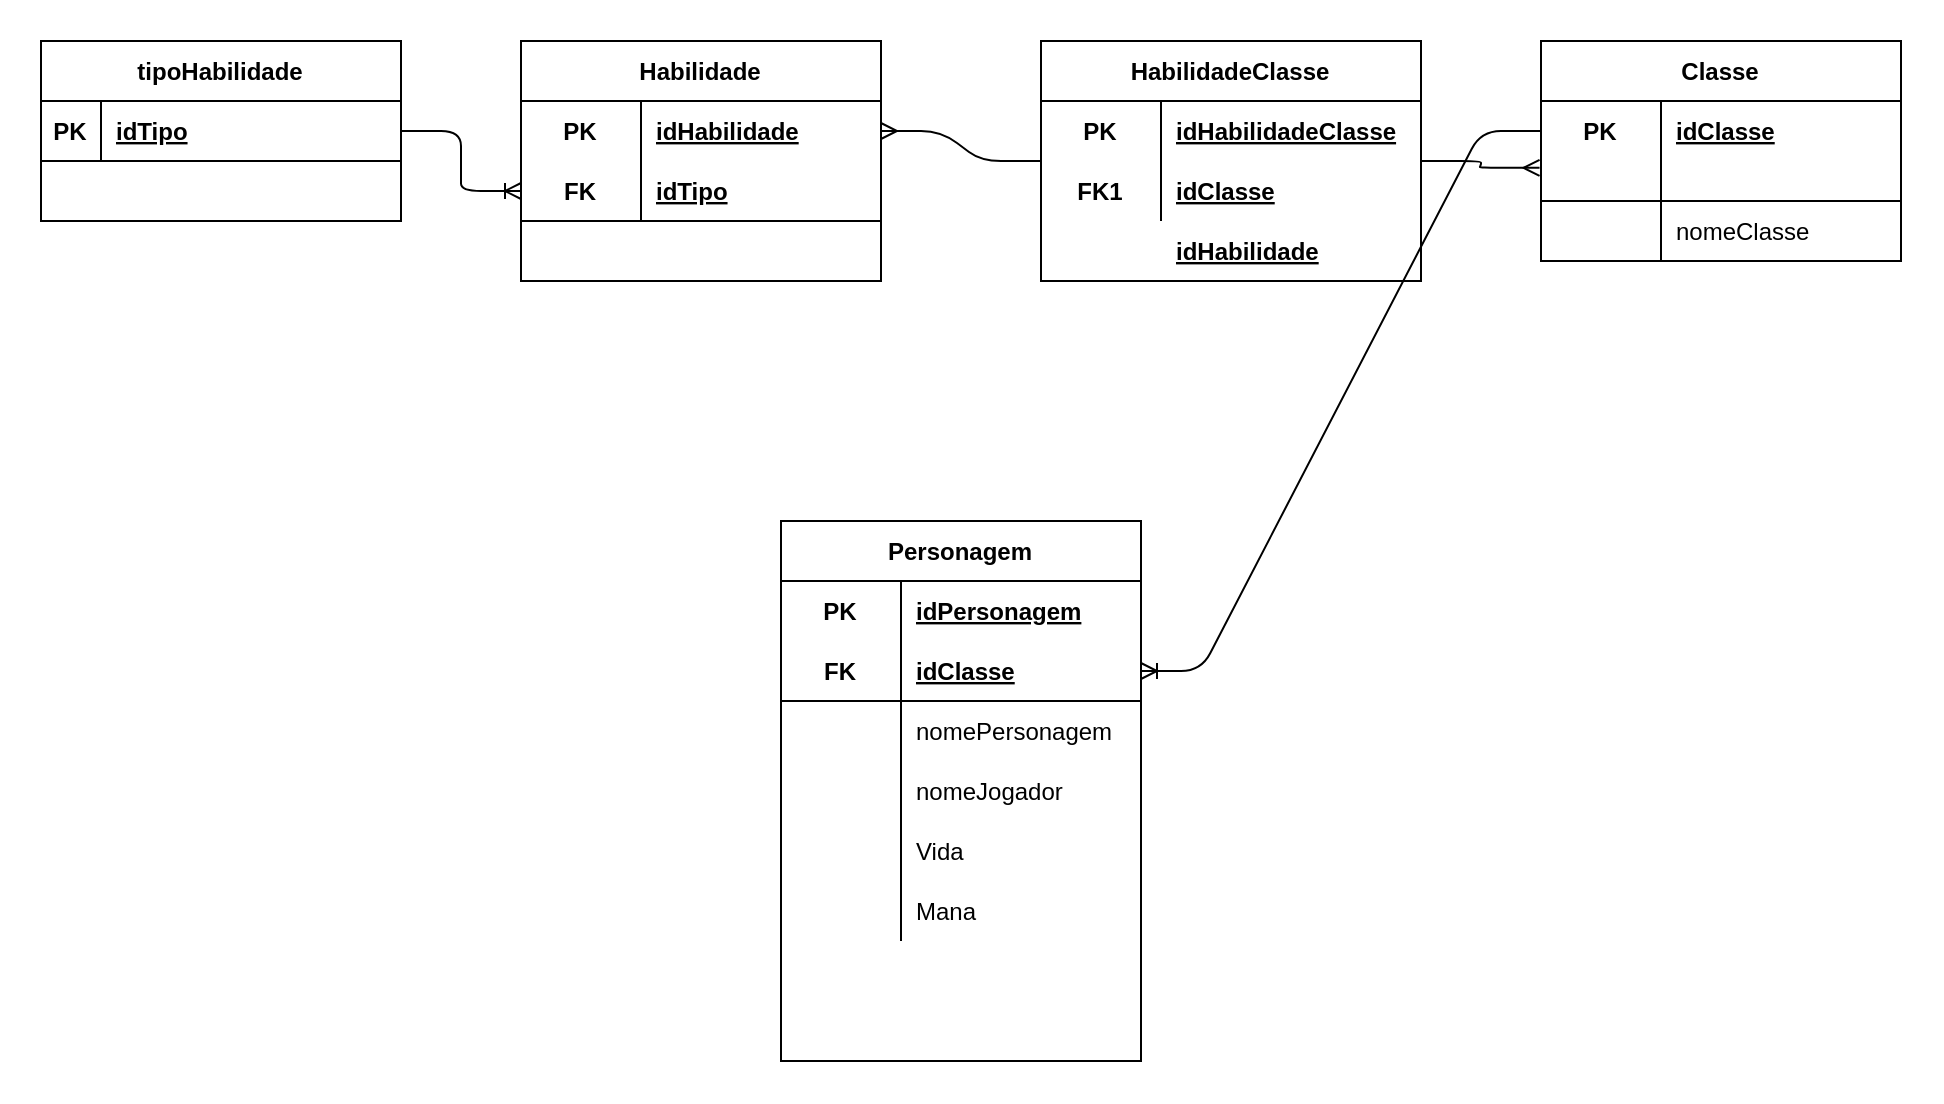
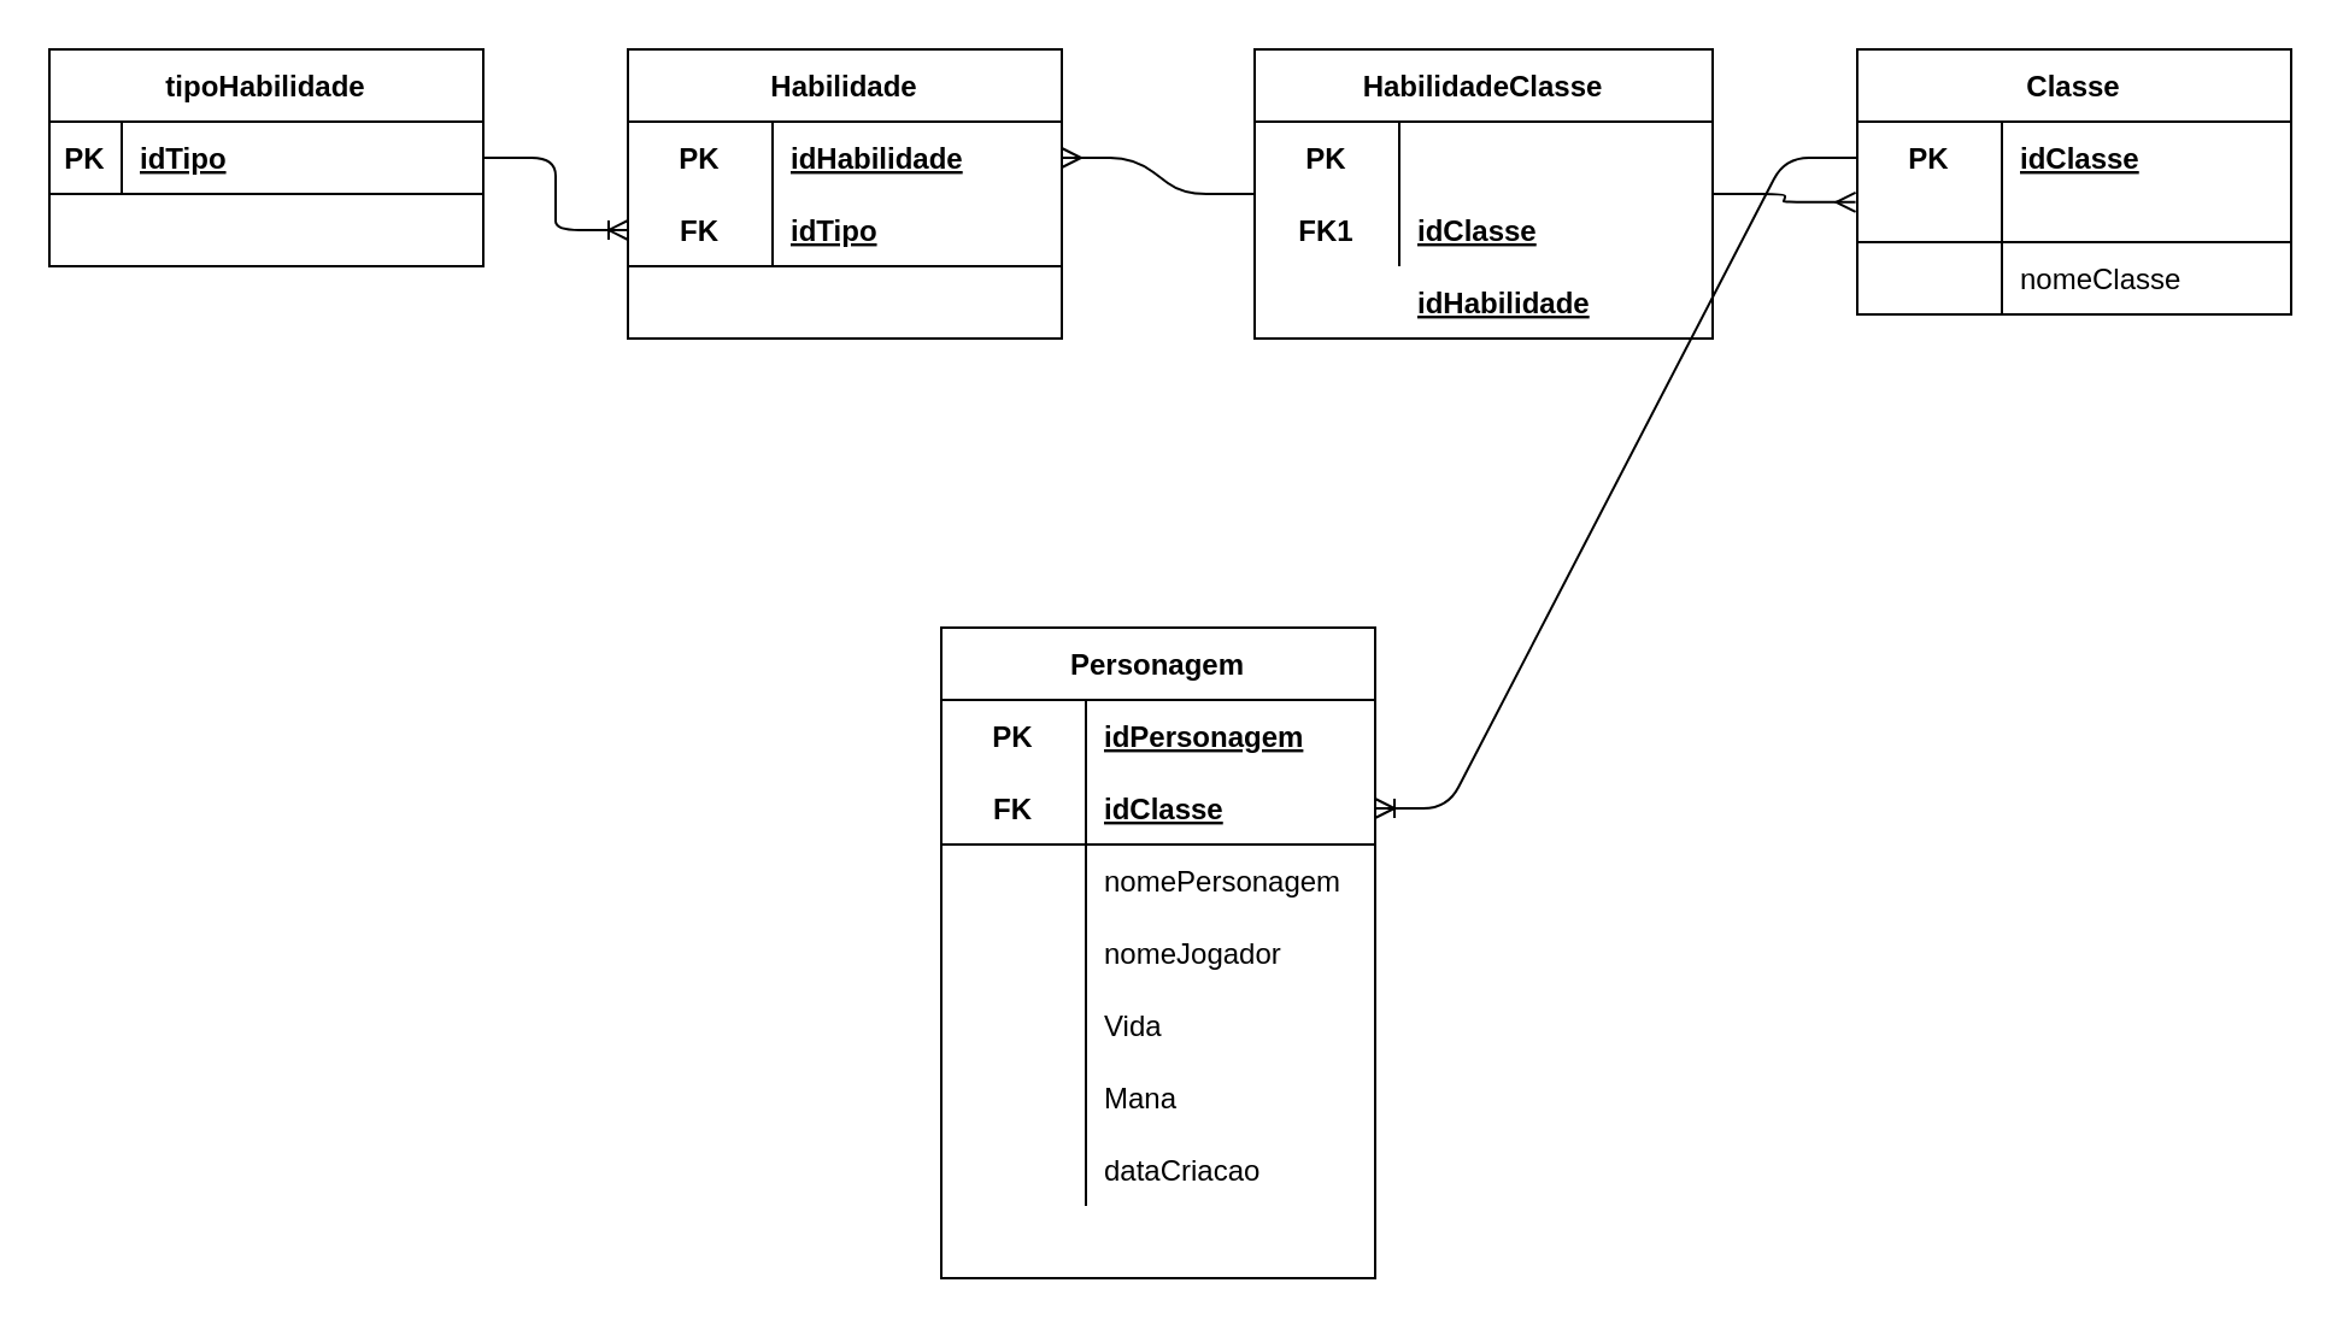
- <mxCell id="57" value="idHabilidadeClasse" style="shape=partialRectangle;connectable=0;fillColor=none;top=0;left=0;bottom=0;right=0;align=left;spacingLeft=6;fontStyle=5;overflow=hidden;" vertex="1" parent="55"><mxGeometry x="60" width="130" height="30" as="geometry" /></mxCell>
+ <mxCell id="48" value="dataCriacao" style="shape=partialRectangle;connectable=0;fillColor=none;top=0;left=0;bottom=0;right=0;align=left;spacingLeft=6;overflow=hidden;" vertex="1" parent="46"><mxGeometry x="60" width="120" height="30" as="geometry" /></mxCell>
